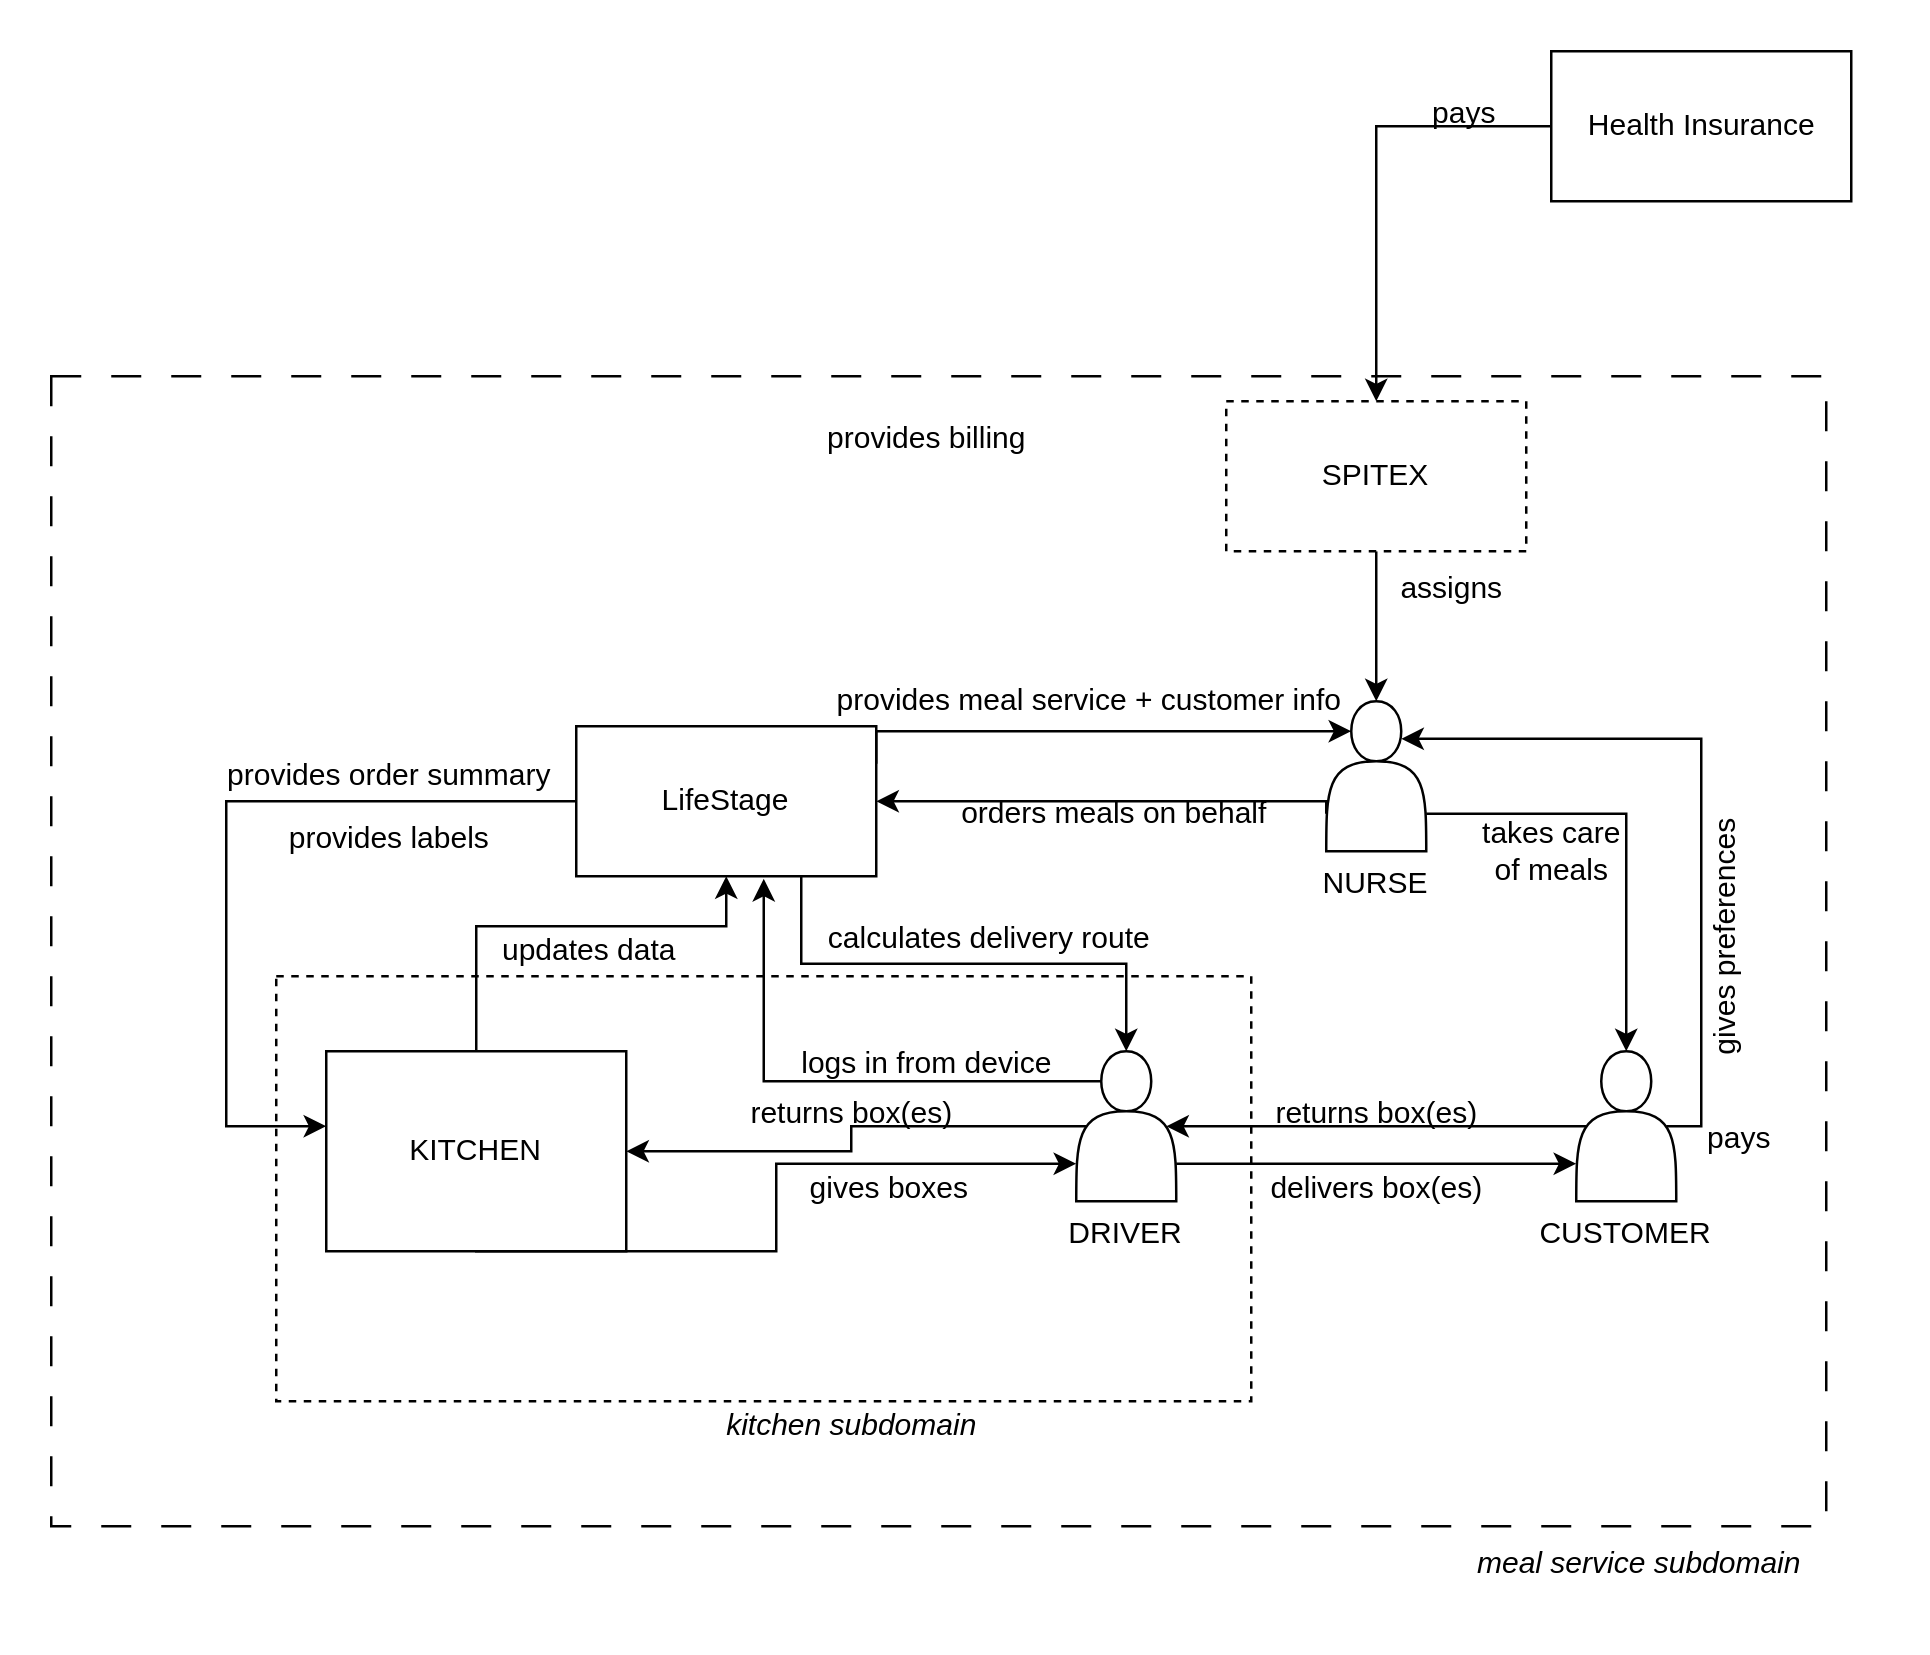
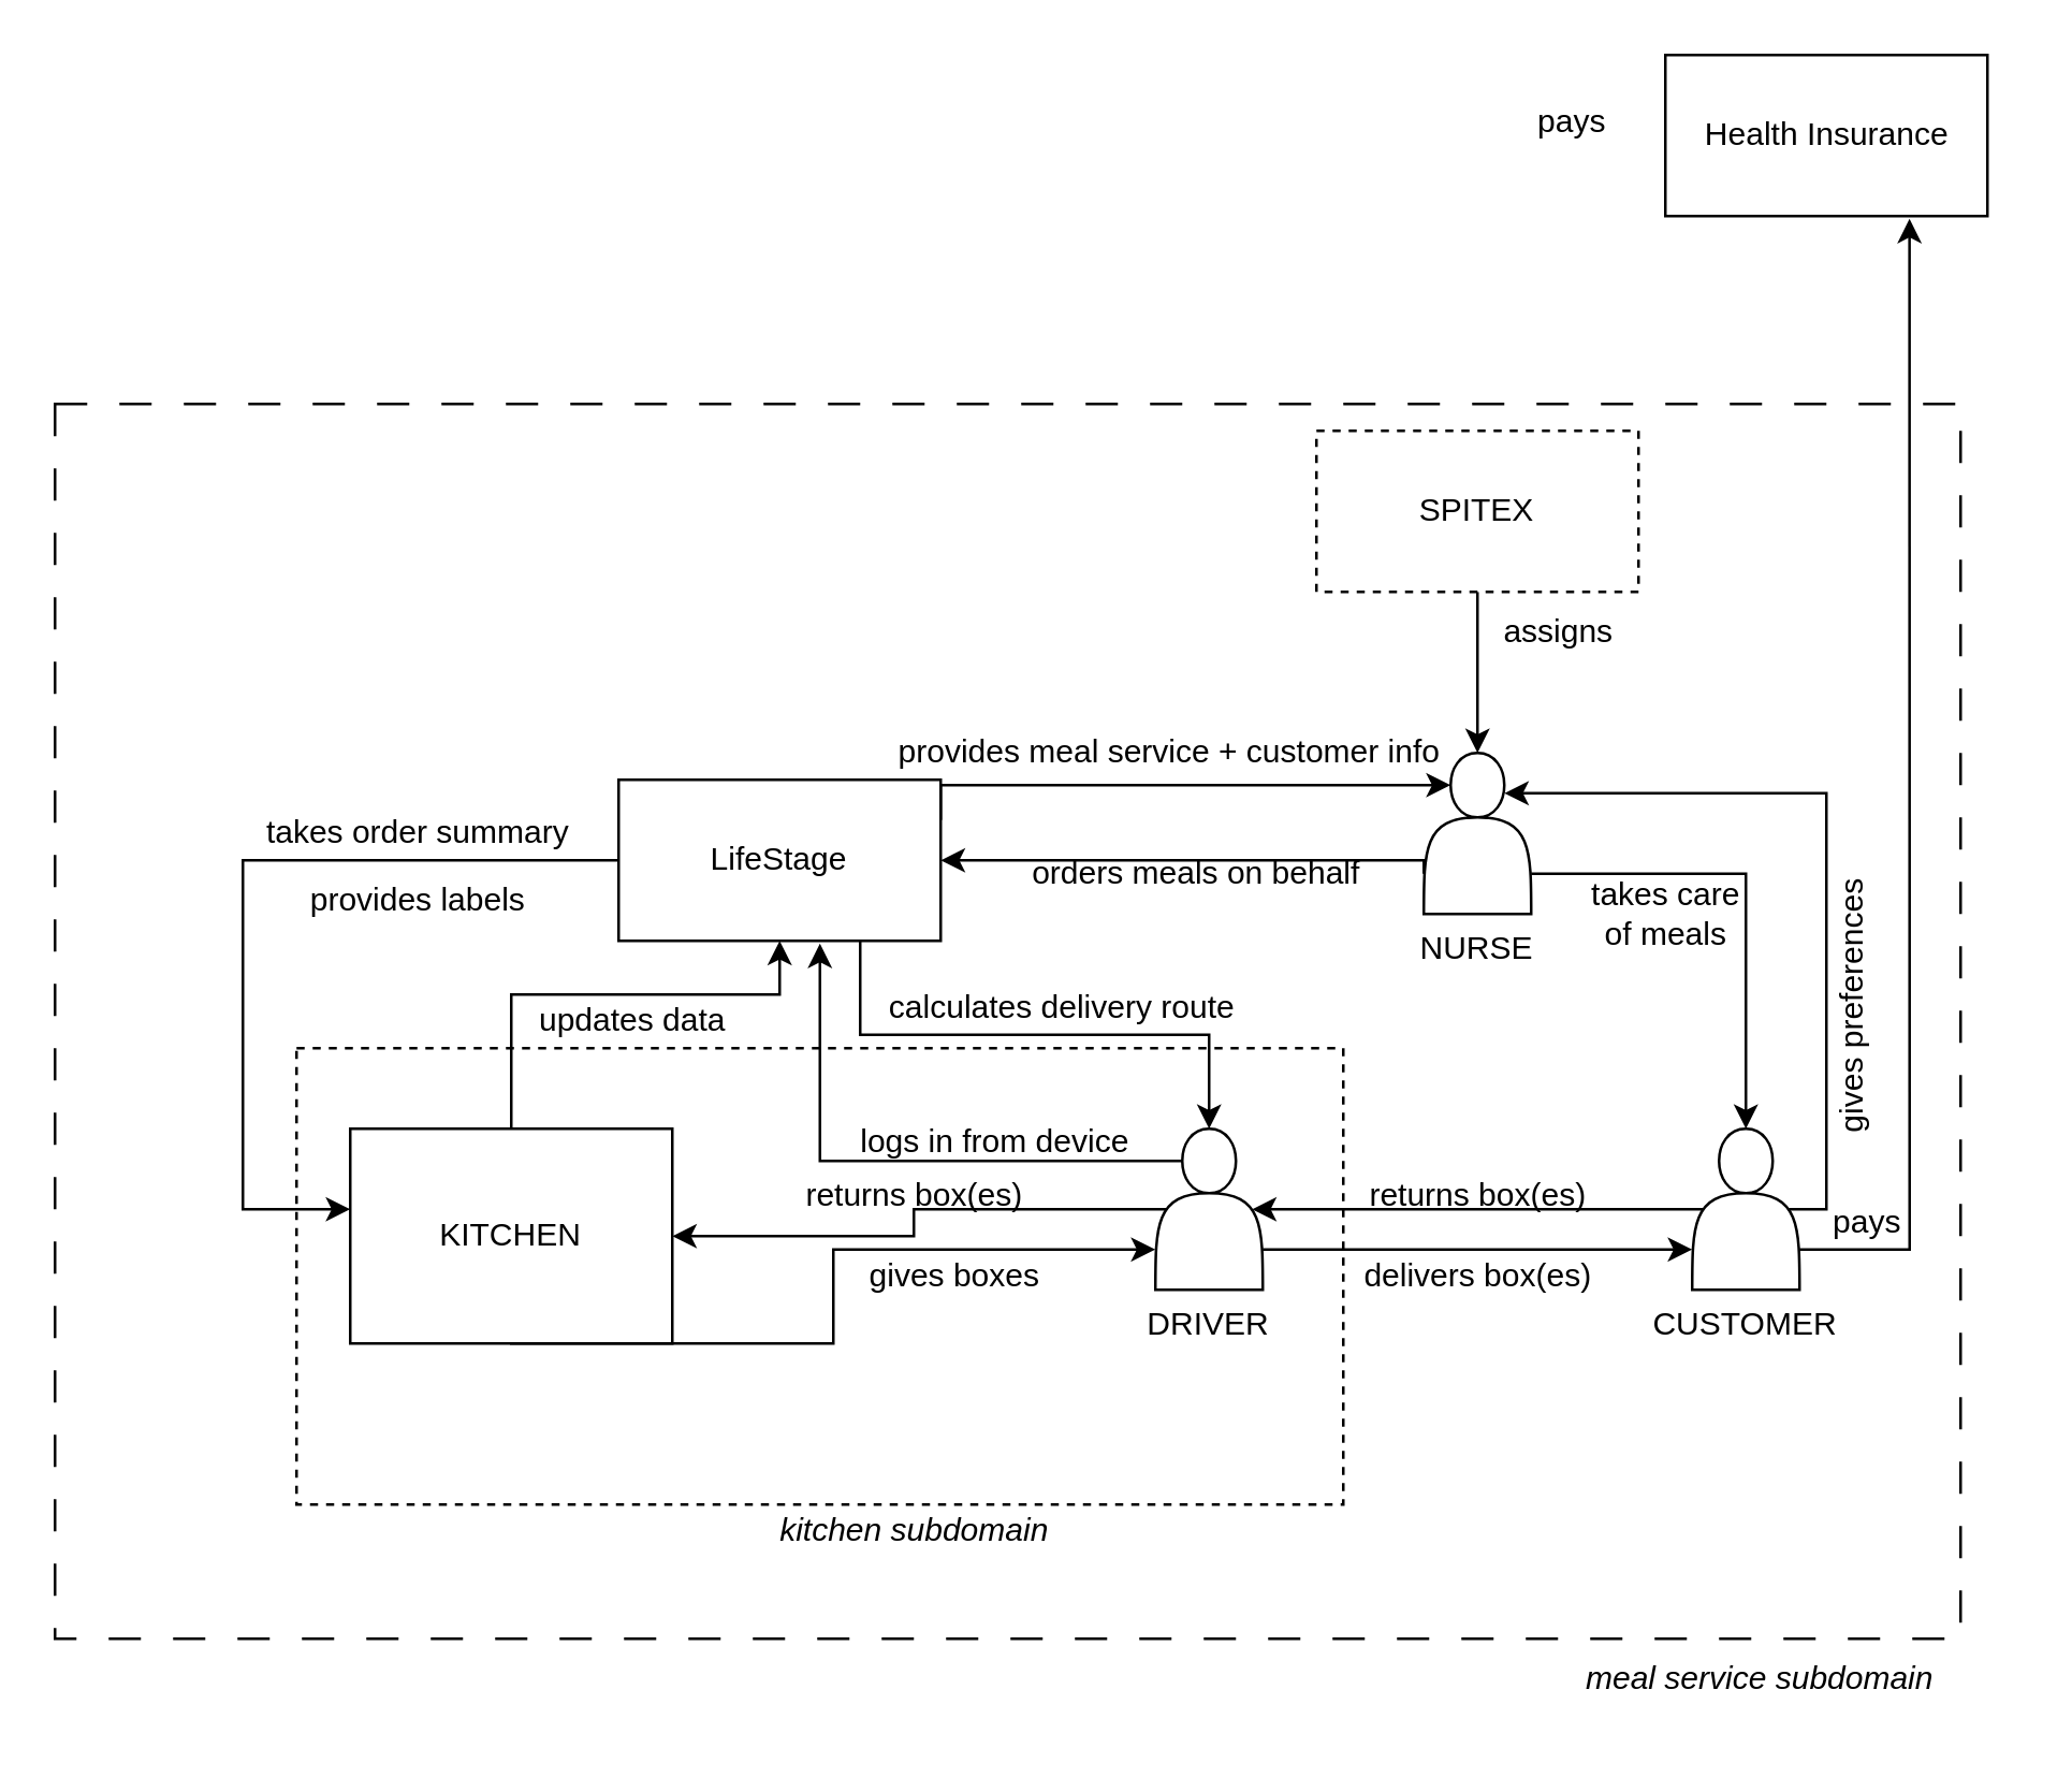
- <mxCell id="40" style="edgeStyle=orthogonalEdgeStyle;rounded=0;orthogonalLoop=1;jettySize=auto;html=1;entryX=0.5;entryY=0;entryDx=0;entryDy=0;" edge="1" parent="1" source="41" target="8"><mxGeometry relative="1" as="geometry"><Array as="points"><mxPoint x="550" y="50" /></Array></mxGeometry></mxCell>
- <mxCell id="33" value="provides billing" style="text;html=1;align=center;verticalAlign=middle;resizable=0;points=[];autosize=1;strokeColor=none;fillColor=none;" vertex="1" parent="1"><mxGeometry x="320" y="160" width="100" height="30" as="geometry" /></mxCell>
+ <mxCell id="15" style="edgeStyle=orthogonalEdgeStyle;rounded=0;orthogonalLoop=1;jettySize=auto;html=1;exitX=1;exitY=0.75;exitDx=0;exitDy=0;entryX=0.758;entryY=1.017;entryDx=0;entryDy=0;entryPerimeter=0;" edge="1" parent="1" source="16" target="41"><mxGeometry relative="1" as="geometry" /></mxCell>
- <mxCell id="29" value="provides order summary" style="text;html=1;align=center;verticalAlign=middle;resizable=0;points=[];autosize=1;strokeColor=none;fillColor=none;" vertex="1" parent="1"><mxGeometry x="80" y="295" width="150" height="30" as="geometry" /></mxCell>
+ <mxCell id="29" value="takes order summary" style="text;html=1;align=center;verticalAlign=middle;resizable=0;points=[];autosize=1;strokeColor=none;fillColor=none;" vertex="1" parent="1"><mxGeometry x="80" y="295" width="150" height="30" as="geometry" /></mxCell>
